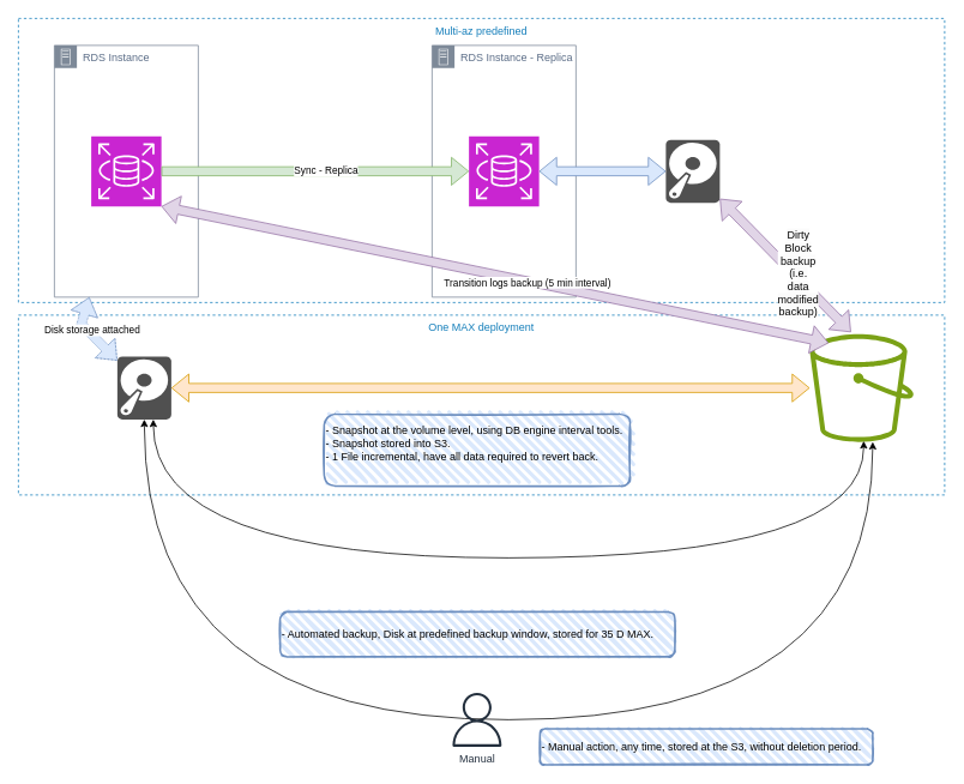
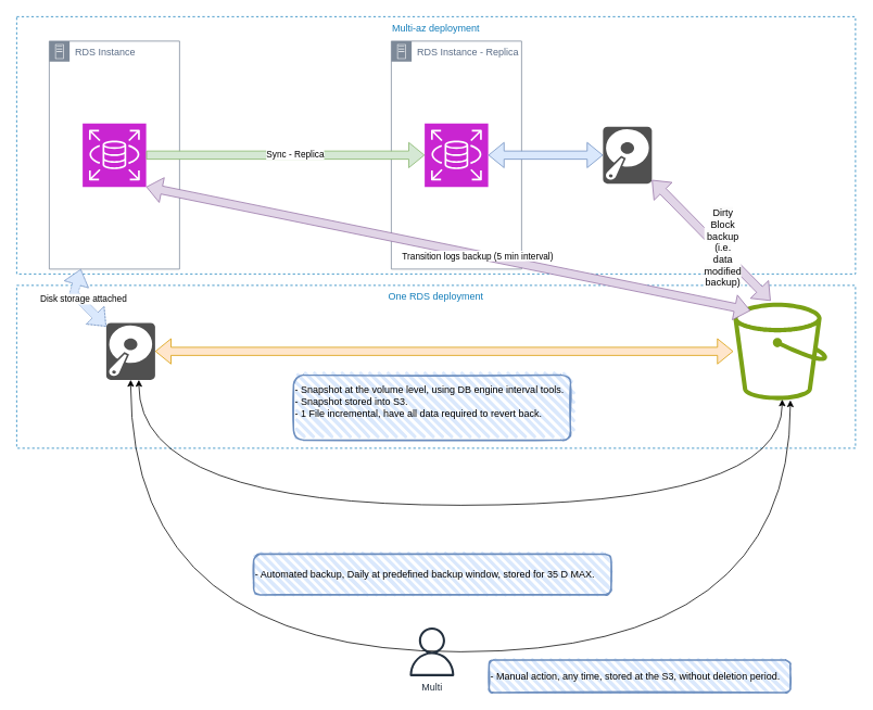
- <mxCell id="3" value="Multi-az predefined" style="fillColor=none;strokeColor=#147EBA;dashed=1;verticalAlign=top;fontStyle=0;fontColor=#147EBA;whiteSpace=wrap;html=1;" vertex="1" parent="1"><mxGeometry x="20" y="20" width="1030" height="316" as="geometry" /></mxCell>
+ <mxCell id="3" value="Multi-az deployment" style="fillColor=none;strokeColor=#147EBA;dashed=1;verticalAlign=top;fontStyle=0;fontColor=#147EBA;whiteSpace=wrap;html=1;" vertex="1" parent="1"><mxGeometry x="20" y="20" width="1030" height="316" as="geometry" /></mxCell>
- <mxCell id="2" value="One MAX deployment" style="fillColor=none;strokeColor=#147EBA;dashed=1;verticalAlign=top;fontStyle=0;fontColor=#147EBA;whiteSpace=wrap;html=1;" vertex="1" parent="1"><mxGeometry x="20" y="350" width="1030" height="200" as="geometry" /></mxCell>
+ <mxCell id="2" value="One RDS deployment" style="fillColor=none;strokeColor=#147EBA;dashed=1;verticalAlign=top;fontStyle=0;fontColor=#147EBA;whiteSpace=wrap;html=1;" vertex="1" parent="1"><mxGeometry x="20" y="350" width="1030" height="200" as="geometry" /></mxCell>
- <mxCell id="14" value="&lt;div&gt;&lt;div&gt;- Automated backup, Disk at predefined backup window, stored for 35 D MAX.&lt;/div&gt;&lt;/div&gt;" style="rounded=1;whiteSpace=wrap;html=1;strokeWidth=2;fillWeight=4;hachureGap=8;hachureAngle=45;fillColor=#dae8fc;sketch=1;strokeColor=#6c8ebf;align=left;" vertex="1" parent="1"><mxGeometry x="311" y="680" width="439" height="50" as="geometry" /></mxCell>
+ <mxCell id="14" value="&lt;div&gt;&lt;div&gt;- Automated backup, Daily at predefined backup window, stored for 35 D MAX.&lt;/div&gt;&lt;/div&gt;" style="rounded=1;whiteSpace=wrap;html=1;strokeWidth=2;fillWeight=4;hachureGap=8;hachureAngle=45;fillColor=#dae8fc;sketch=1;strokeColor=#6c8ebf;align=left;" vertex="1" parent="1"><mxGeometry x="311" y="680" width="439" height="50" as="geometry" /></mxCell>
- <mxCell id="16" value="Manual" style="sketch=0;outlineConnect=0;fontColor=#232F3E;gradientColor=none;fillColor=#232F3D;strokeColor=none;dashed=0;verticalLabelPosition=bottom;verticalAlign=top;align=center;html=1;fontSize=12;fontStyle=0;aspect=fixed;pointerEvents=1;shape=mxgraph.aws4.user;" vertex="1" parent="1"><mxGeometry x="500" y="770" width="60" height="60" as="geometry" /></mxCell>
+ <mxCell id="16" value="Multi" style="sketch=0;outlineConnect=0;fontColor=#232F3E;gradientColor=none;fillColor=#232F3D;strokeColor=none;dashed=0;verticalLabelPosition=bottom;verticalAlign=top;align=center;html=1;fontSize=12;fontStyle=0;aspect=fixed;pointerEvents=1;shape=mxgraph.aws4.user;" vertex="1" parent="1"><mxGeometry x="500" y="770" width="60" height="60" as="geometry" /></mxCell>
